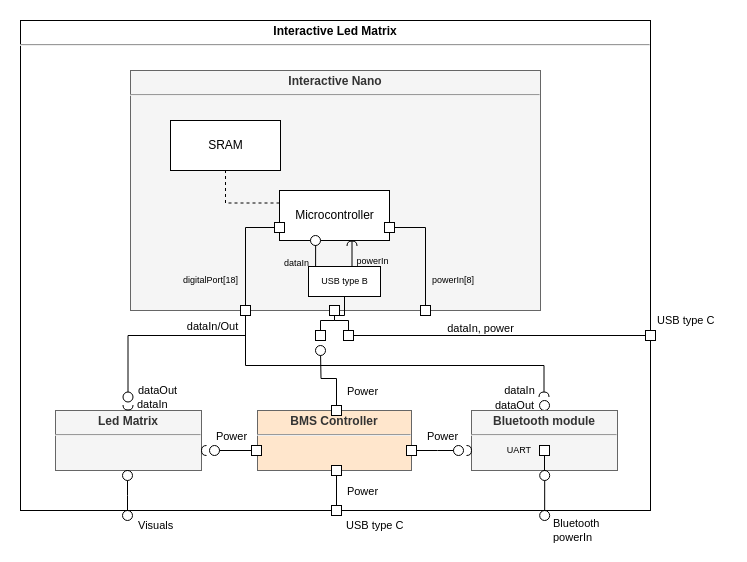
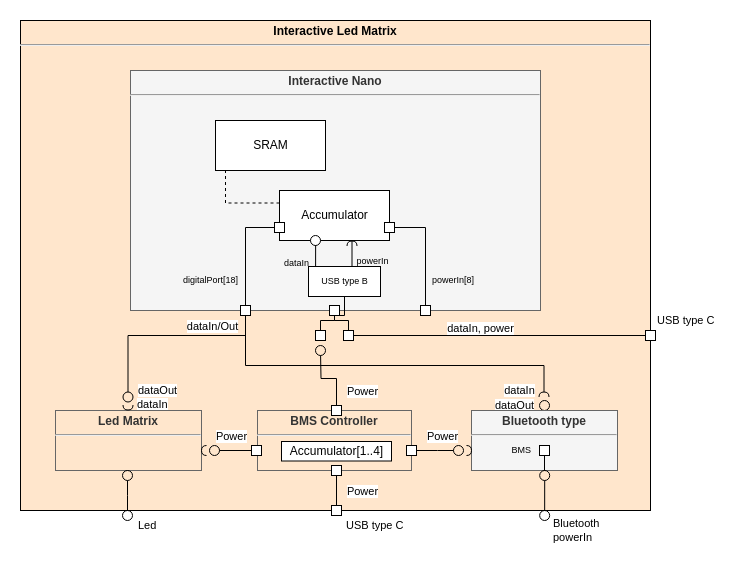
- <mxCell id="2" value="&lt;p style=&quot;margin: 4px 0px 0px ; text-align: center&quot;&gt;&lt;b&gt;Interactive Led Matrix&lt;/b&gt;&lt;/p&gt;&lt;hr&gt;&lt;p style=&quot;margin: 0px ; margin-left: 8px&quot;&gt;&lt;br&gt;&lt;/p&gt;" style="verticalAlign=top;align=left;overflow=fill;fontSize=12;fontFamily=Helvetica;html=1;" parent="1" vertex="1"><mxGeometry x="20" y="20" width="630" height="490" as="geometry" /></mxCell>
+ <mxCell id="2" value="&lt;p style=&quot;margin: 4px 0px 0px ; text-align: center&quot;&gt;&lt;b&gt;Interactive Led Matrix&lt;/b&gt;&lt;/p&gt;&lt;hr&gt;&lt;p style=&quot;margin: 0px ; margin-left: 8px&quot;&gt;&lt;br&gt;&lt;/p&gt;" style="verticalAlign=top;align=left;overflow=fill;fontSize=12;fontFamily=Helvetica;html=1;fillColor=#ffe6cc;" parent="1" vertex="1"><mxGeometry x="20" y="20" width="630" height="490" as="geometry" /></mxCell>
- <mxCell id="6" value="SRAM" style="html=1;" parent="1" vertex="1"><mxGeometry x="170" y="120" width="110" height="50" as="geometry" /></mxCell>
+ <mxCell id="6" value="SRAM" style="html=1;" parent="1" vertex="1"><mxGeometry x="215" y="120" width="110" height="50" as="geometry" /></mxCell>
- <mxCell id="5" value="Microcontroller" style="html=1;" parent="1" vertex="1"><mxGeometry x="279" y="190" width="110" height="50" as="geometry" /></mxCell>
+ <mxCell id="5" value="Accumulator" style="html=1;" parent="1" vertex="1"><mxGeometry x="279" y="190" width="110" height="50" as="geometry" /></mxCell>
- <mxCell id="33" value="&lt;p style=&quot;margin: 4px 0px 0px ; text-align: center&quot;&gt;&lt;b&gt;Bluetooth module&lt;/b&gt;&lt;/p&gt;&lt;hr&gt;&lt;br&gt;&lt;p style=&quot;margin: 0px ; margin-left: 8px&quot;&gt;&lt;br&gt;&lt;/p&gt;" style="verticalAlign=top;align=left;overflow=fill;fontSize=12;fontFamily=Helvetica;html=1;fillColor=#f5f5f5;strokeColor=#666666;fontColor=#333333;" parent="1" vertex="1"><mxGeometry x="471" y="410" width="146" height="60" as="geometry" /></mxCell>
+ <mxCell id="33" value="&lt;p style=&quot;margin: 4px 0px 0px ; text-align: center&quot;&gt;&lt;b&gt;Bluetooth type&lt;/b&gt;&lt;/p&gt;&lt;hr&gt;&lt;br&gt;&lt;p style=&quot;margin: 0px ; margin-left: 8px&quot;&gt;&lt;br&gt;&lt;/p&gt;" style="verticalAlign=top;align=left;overflow=fill;fontSize=12;fontFamily=Helvetica;html=1;fillColor=#f5f5f5;strokeColor=#666666;fontColor=#333333;" parent="1" vertex="1"><mxGeometry x="471" y="410" width="146" height="60" as="geometry" /></mxCell>
- <mxCell id="31" value="&lt;p style=&quot;margin: 4px 0px 0px ; text-align: center&quot;&gt;&lt;b&gt;Led Matrix&lt;/b&gt;&lt;/p&gt;&lt;hr&gt;&lt;br&gt;&lt;p style=&quot;margin: 0px ; margin-left: 8px&quot;&gt;&lt;br&gt;&lt;/p&gt;" style="verticalAlign=top;align=left;overflow=fill;fontSize=12;fontFamily=Helvetica;html=1;fillColor=#f5f5f5;strokeColor=#666666;fontColor=#333333;" parent="1" vertex="1"><mxGeometry x="55" y="410" width="146" height="60" as="geometry" /></mxCell>
+ <mxCell id="31" value="&lt;p style=&quot;margin: 4px 0px 0px ; text-align: center&quot;&gt;&lt;b&gt;Led Matrix&lt;/b&gt;&lt;/p&gt;&lt;hr&gt;&lt;br&gt;&lt;p style=&quot;margin: 0px ; margin-left: 8px&quot;&gt;&lt;br&gt;&lt;/p&gt;" style="verticalAlign=top;align=left;overflow=fill;fontSize=12;fontFamily=Helvetica;html=1;fillColor=#ffe6cc;strokeColor=#666666;fontColor=#333333;" parent="1" vertex="1"><mxGeometry x="55" y="410" width="146" height="60" as="geometry" /></mxCell>
+ <mxCell id="65" value="Accumulator[1..4]" style="html=1;align=center;" vertex="1" parent="1"><mxGeometry x="281" y="441" width="110" height="19.5" as="geometry" /></mxCell>
- <mxCell id="50" value="UART" style="text;html=1;strokeColor=none;fillColor=none;align=right;verticalAlign=middle;whiteSpace=wrap;rounded=0;fontSize=9;" vertex="1" parent="1"><mxGeometry x="463" y="440" width="70" height="20" as="geometry" /></mxCell>
+ <mxCell id="50" value="BMS" style="text;html=1;strokeColor=none;fillColor=none;align=right;verticalAlign=middle;whiteSpace=wrap;rounded=0;fontSize=9;" vertex="1" parent="1"><mxGeometry x="463" y="440" width="70" height="20" as="geometry" /></mxCell>
- <mxCell id="67" value="Visuals" style="text;html=1;strokeColor=none;fillColor=none;align=left;verticalAlign=middle;whiteSpace=wrap;rounded=0;fontSize=11;" vertex="1" parent="1"><mxGeometry x="136" y="515" width="70" height="20" as="geometry" /></mxCell>
+ <mxCell id="67" value="Led" style="text;html=1;strokeColor=none;fillColor=none;align=left;verticalAlign=middle;whiteSpace=wrap;rounded=0;fontSize=11;" vertex="1" parent="1"><mxGeometry x="136" y="515" width="70" height="20" as="geometry" /></mxCell>
